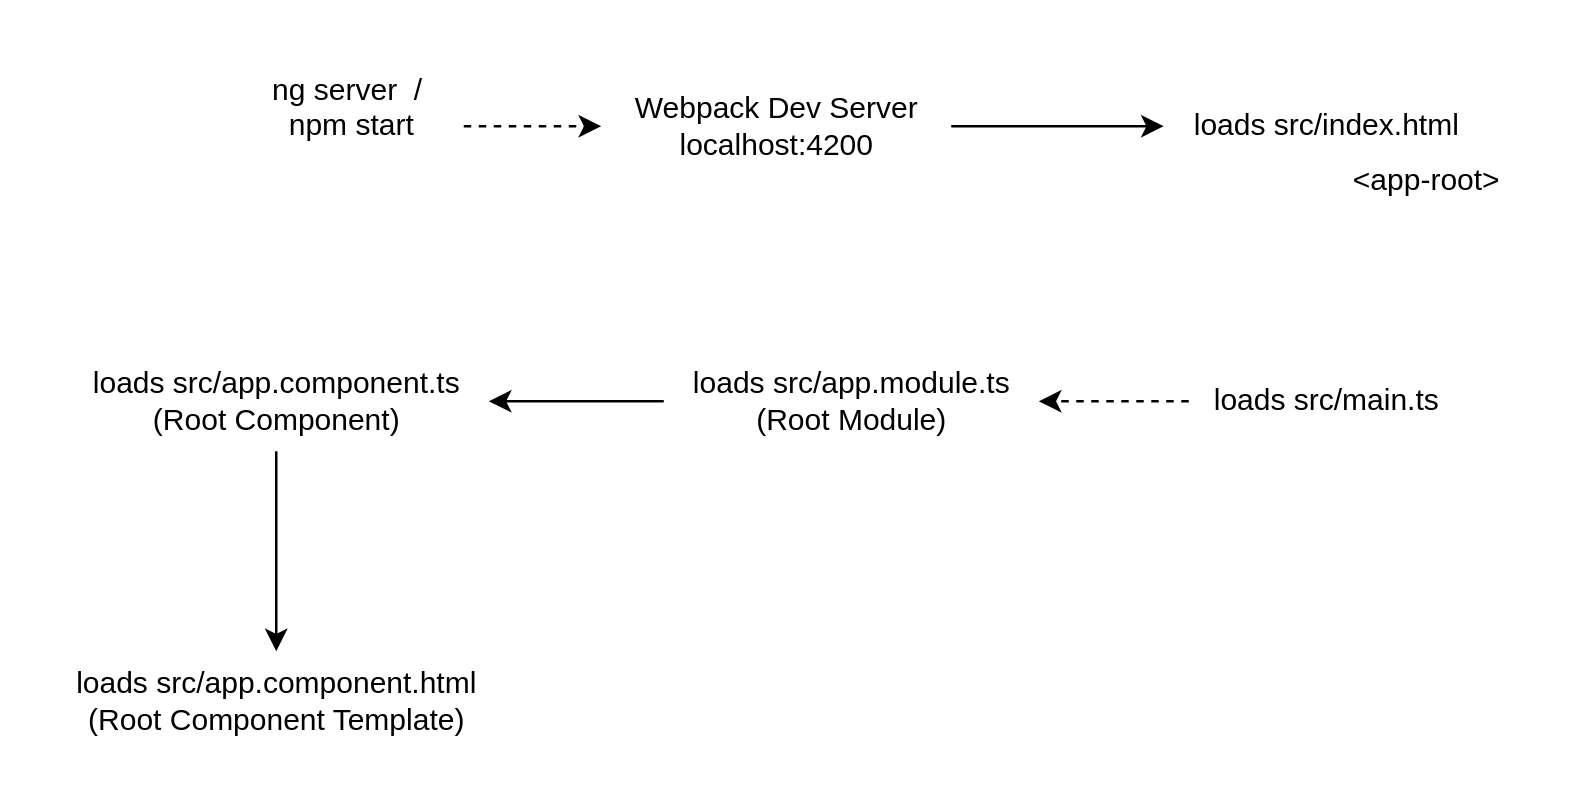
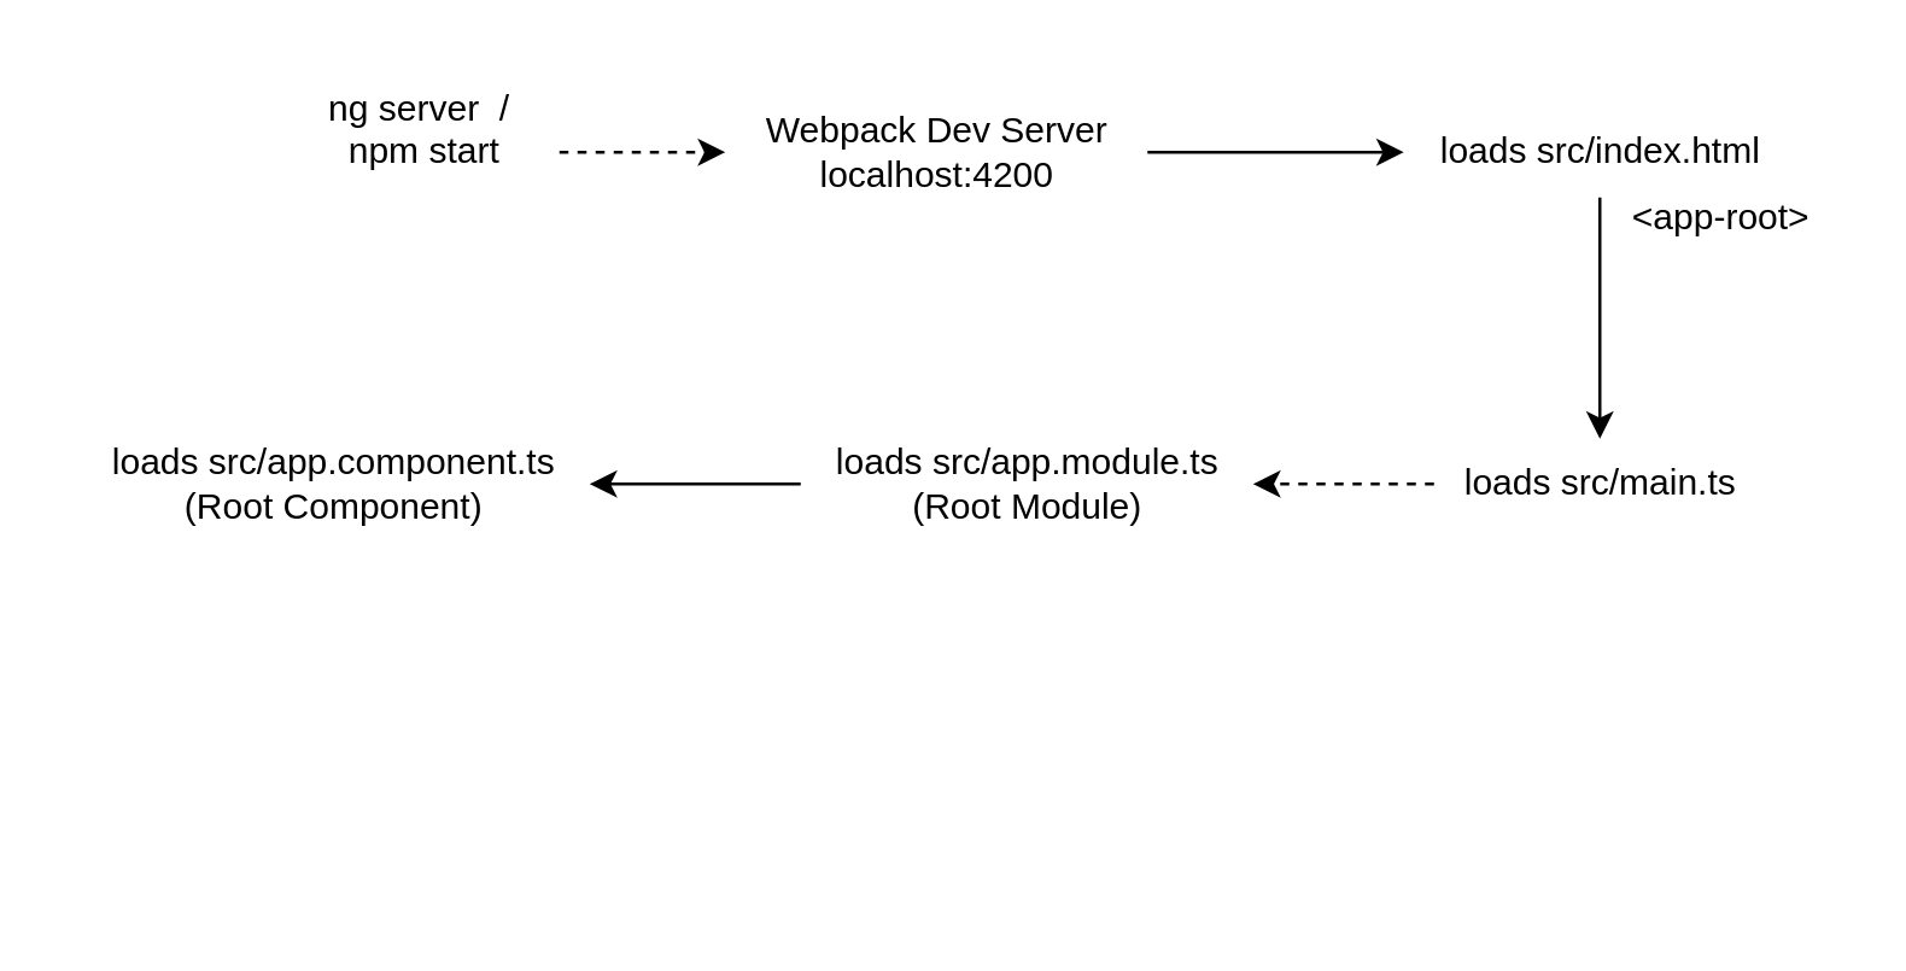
+ <mxCell id="6" value="" style="edgeStyle=orthogonalEdgeStyle;rounded=0;orthogonalLoop=1;jettySize=auto;html=1;" edge="1" parent="1" source="7" target="9"><mxGeometry relative="1" as="geometry" /></mxCell>
- <mxCell id="13" value="" style="edgeStyle=orthogonalEdgeStyle;rounded=0;orthogonalLoop=1;jettySize=auto;html=1;" edge="1" parent="1" source="14" target="15"><mxGeometry relative="1" as="geometry" /></mxCell>
- <mxCell id="15" value="loads src/app.component.html&lt;div&gt;(Root Component Template)&lt;/div&gt;" style="text;html=1;align=center;verticalAlign=middle;resizable=0;points=[];autosize=1;strokeColor=none;fillColor=none;" vertex="1" parent="1"><mxGeometry x="20" y="260" width="180" height="40" as="geometry" /></mxCell>
